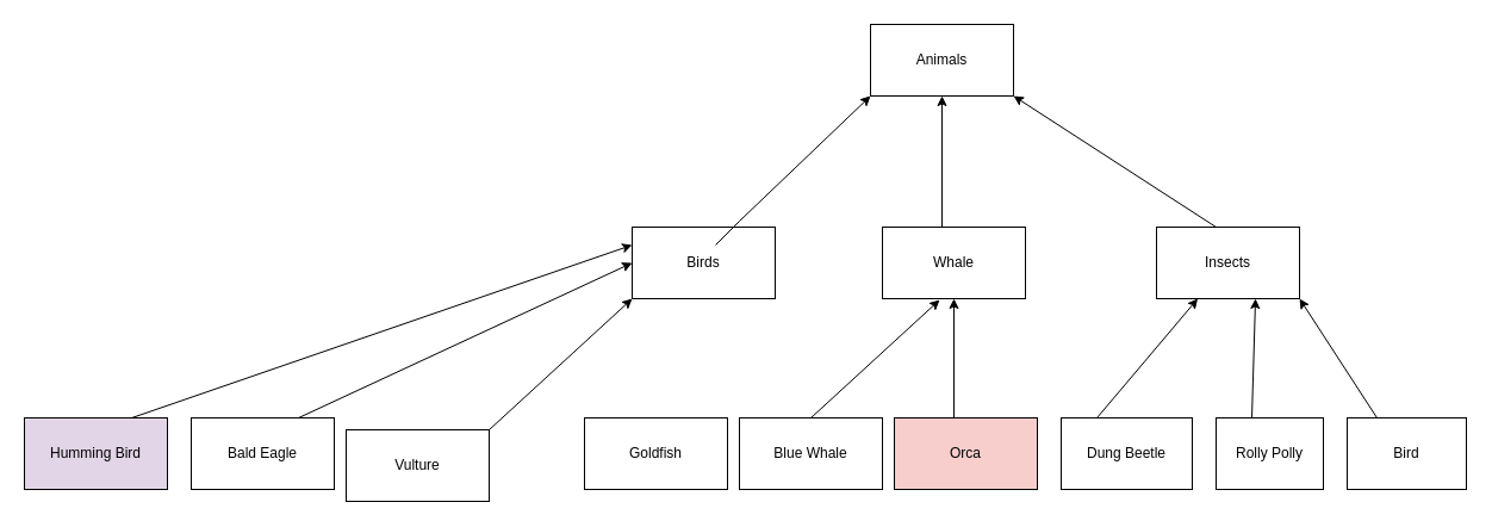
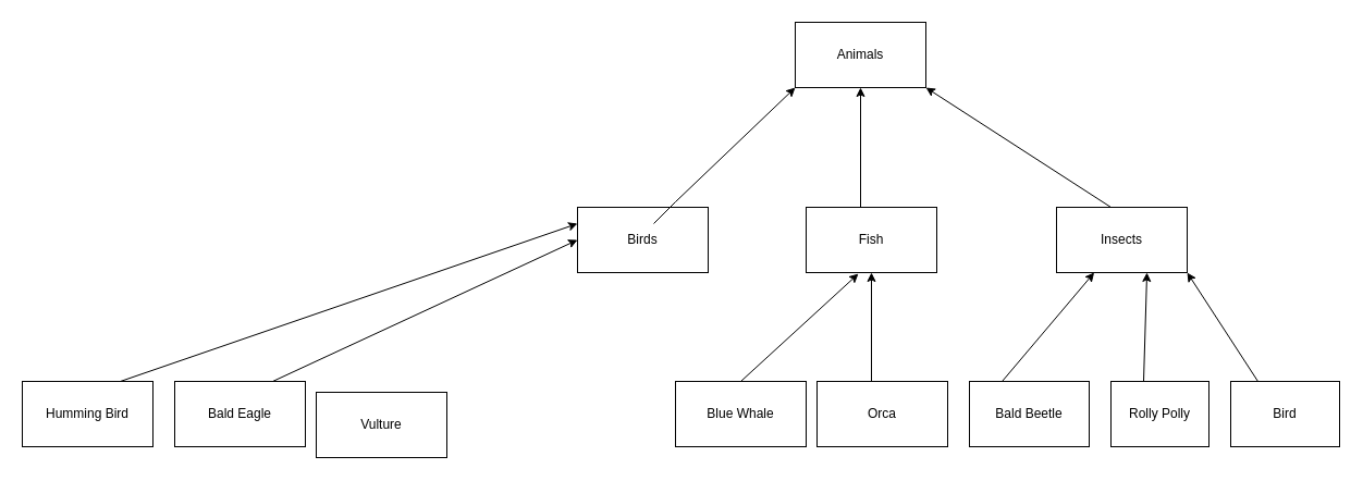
- <mxCell id="4" value="Whale" style="rounded=0;whiteSpace=wrap;html=1;" parent="1" vertex="1"><mxGeometry x="740" y="190" width="120" height="60" as="geometry" /></mxCell>
+ <mxCell id="4" value="Fish" style="rounded=0;whiteSpace=wrap;html=1;" parent="1" vertex="1"><mxGeometry x="740" y="190" width="120" height="60" as="geometry" /></mxCell>
- <mxCell id="15" value="" style="endArrow=classic;html=1;rounded=0;exitX=1;exitY=0;exitDx=0;exitDy=0;entryX=0;entryY=1;entryDx=0;entryDy=0;" parent="1" source="11" target="3" edge="1"><mxGeometry width="50" height="50" relative="1" as="geometry"><mxPoint x="440" y="340" as="sourcePoint" /><mxPoint x="490" y="290" as="targetPoint" /></mxGeometry></mxCell>
- <mxCell id="9" value="Humming Bird" style="rounded=0;whiteSpace=wrap;html=1;fillColor=#e1d5e7;" parent="1" vertex="1"><mxGeometry x="20" y="350" width="120" height="60" as="geometry" /></mxCell>
+ <mxCell id="9" value="Humming Bird" style="rounded=0;whiteSpace=wrap;html=1;" parent="1" vertex="1"><mxGeometry x="20" y="350" width="120" height="60" as="geometry" /></mxCell>
- <mxCell id="12" value="Goldfish" style="rounded=0;whiteSpace=wrap;html=1;" parent="1" vertex="1"><mxGeometry x="490" y="350" width="120" height="60" as="geometry" /></mxCell>
- <mxCell id="14" value="Orca" style="rounded=0;whiteSpace=wrap;html=1;fillColor=#f8cecc;" parent="1" vertex="1"><mxGeometry x="750" y="350" width="120" height="60" as="geometry" /></mxCell>
+ <mxCell id="14" value="Orca" style="rounded=0;whiteSpace=wrap;html=1;" parent="1" vertex="1"><mxGeometry x="750" y="350" width="120" height="60" as="geometry" /></mxCell>
- <mxCell id="21" value="Dung Beetle" style="rounded=0;whiteSpace=wrap;html=1;" vertex="1" parent="1"><mxGeometry x="890" y="350" width="110" height="60" as="geometry" /></mxCell>
+ <mxCell id="21" value="Bald Beetle" style="rounded=0;whiteSpace=wrap;html=1;" vertex="1" parent="1"><mxGeometry x="890" y="350" width="110" height="60" as="geometry" /></mxCell>
